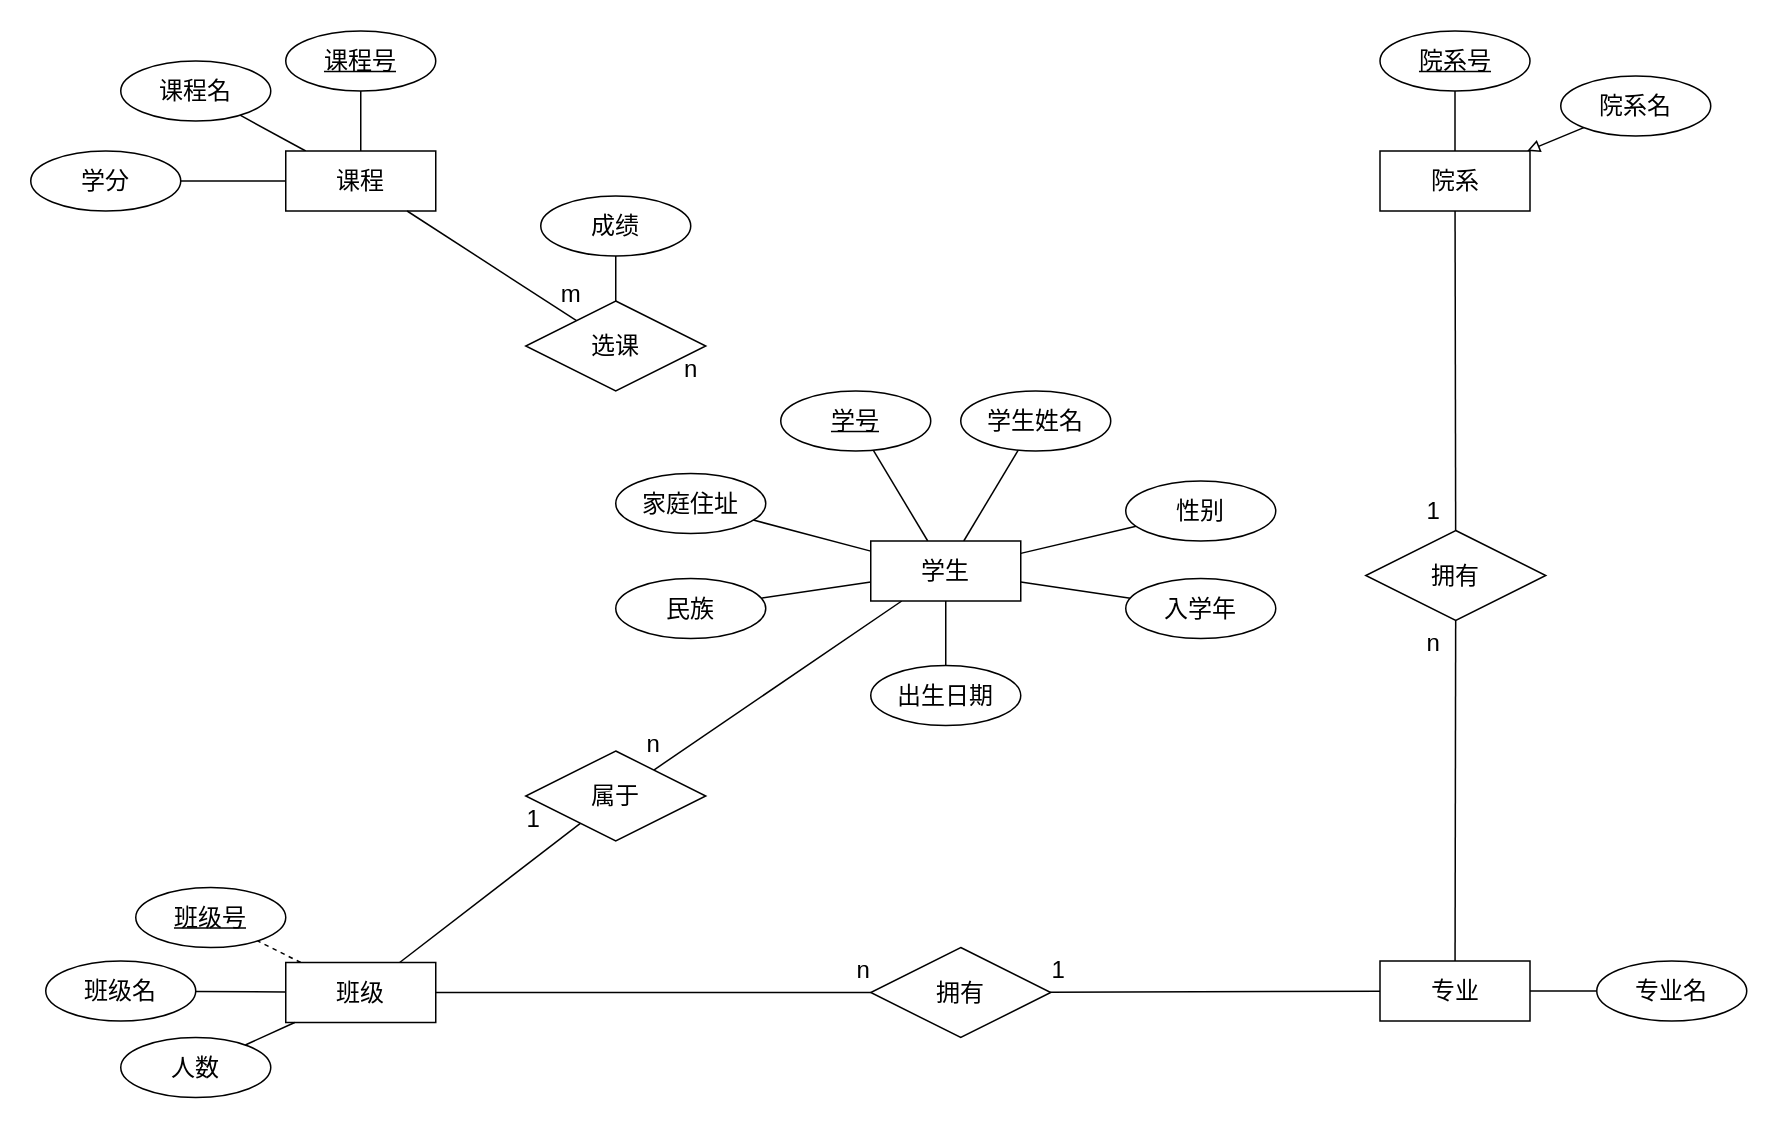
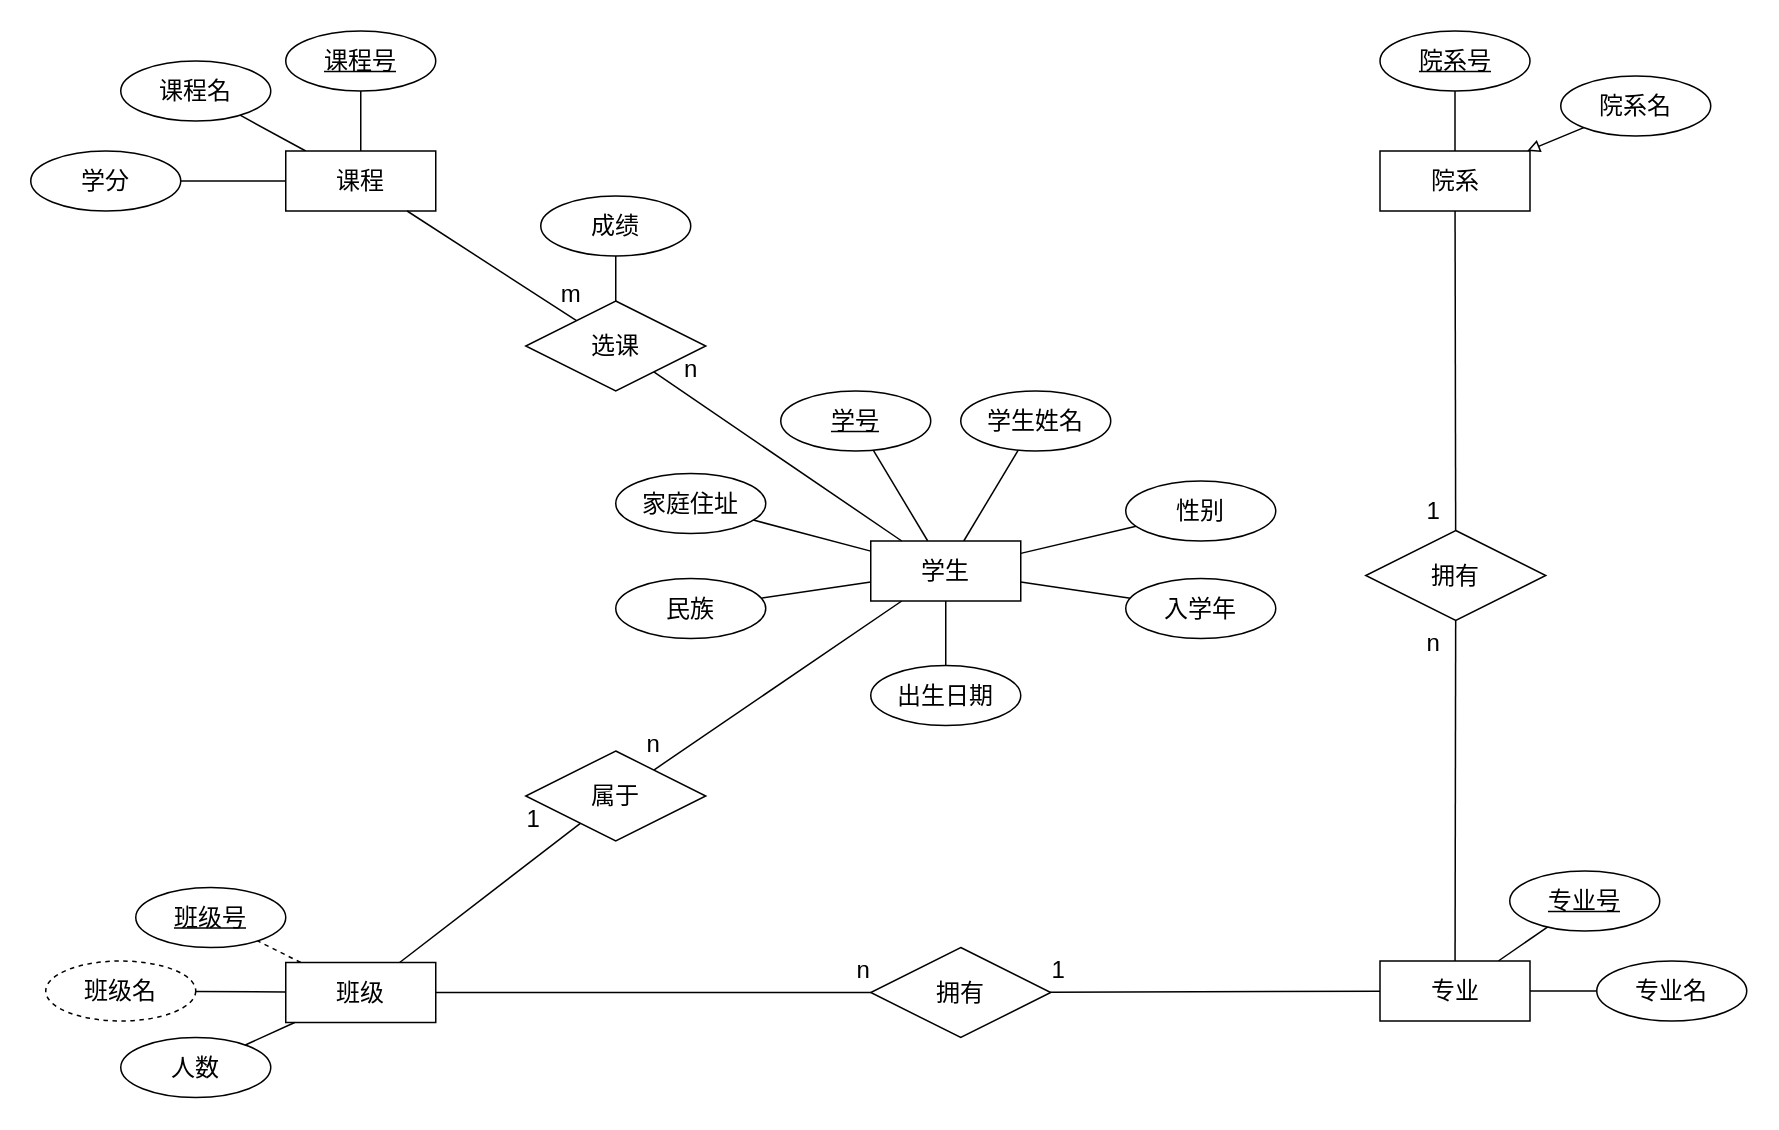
+ <mxCell id="24" style="edgeStyle=none;html=1;fontSize=16;endArrow=none;endFill=0;" parent="1" source="25" target="10" edge="1"><mxGeometry relative="1" as="geometry" /></mxCell>
+ <mxCell id="43" value="&lt;u&gt;专业号&lt;/u&gt;" style="ellipse;whiteSpace=wrap;html=1;align=center;rounded=0;fontSize=16;" parent="1" vertex="1"><mxGeometry x="1006" y="580" width="100" height="40" as="geometry" /></mxCell>
+ <mxCell id="36" value="" style="edgeStyle=none;html=1;fontSize=16;endArrow=none;endFill=0;" parent="1" source="38" target="43" edge="1"><mxGeometry relative="1" as="geometry" /></mxCell>
- <mxCell id="28" value="班级名" style="ellipse;whiteSpace=wrap;html=1;align=center;rounded=0;fontSize=16;" parent="1" vertex="1"><mxGeometry x="30" y="640" width="100" height="40" as="geometry" /></mxCell>
+ <mxCell id="28" value="班级名" style="ellipse;whiteSpace=wrap;html=1;align=center;rounded=0;fontSize=16;dashed=1;" parent="1" vertex="1"><mxGeometry x="30" y="640" width="100" height="40" as="geometry" /></mxCell>
